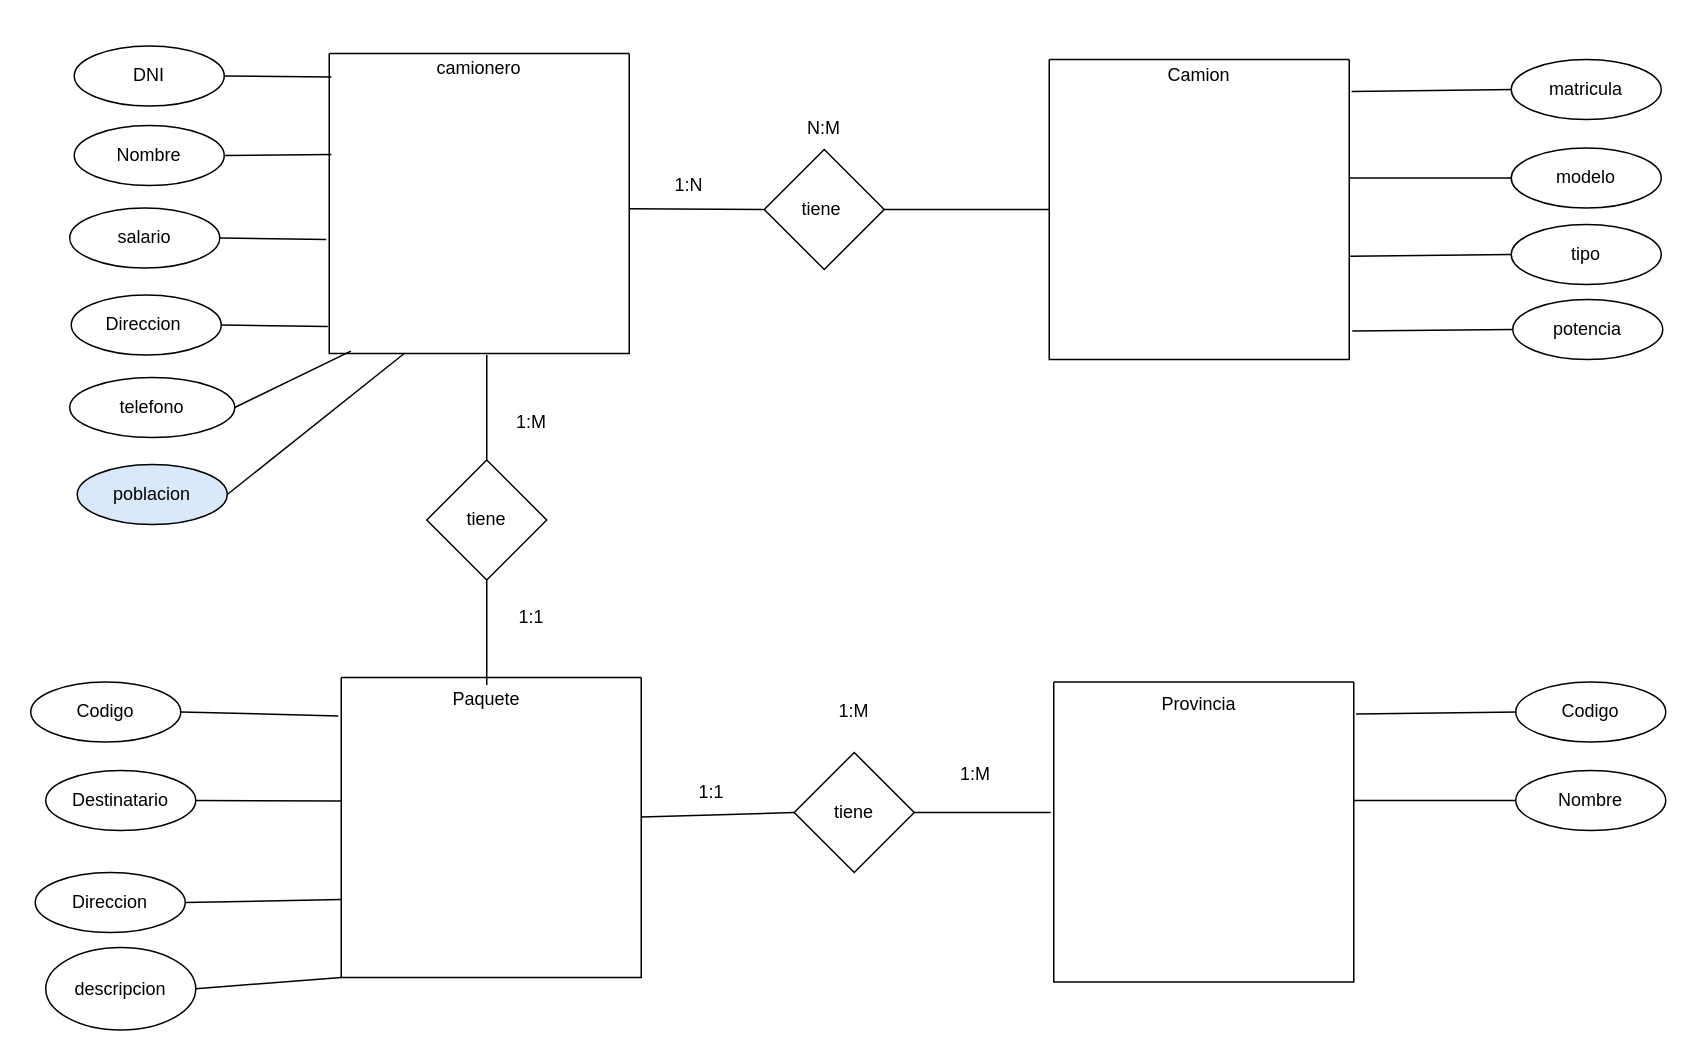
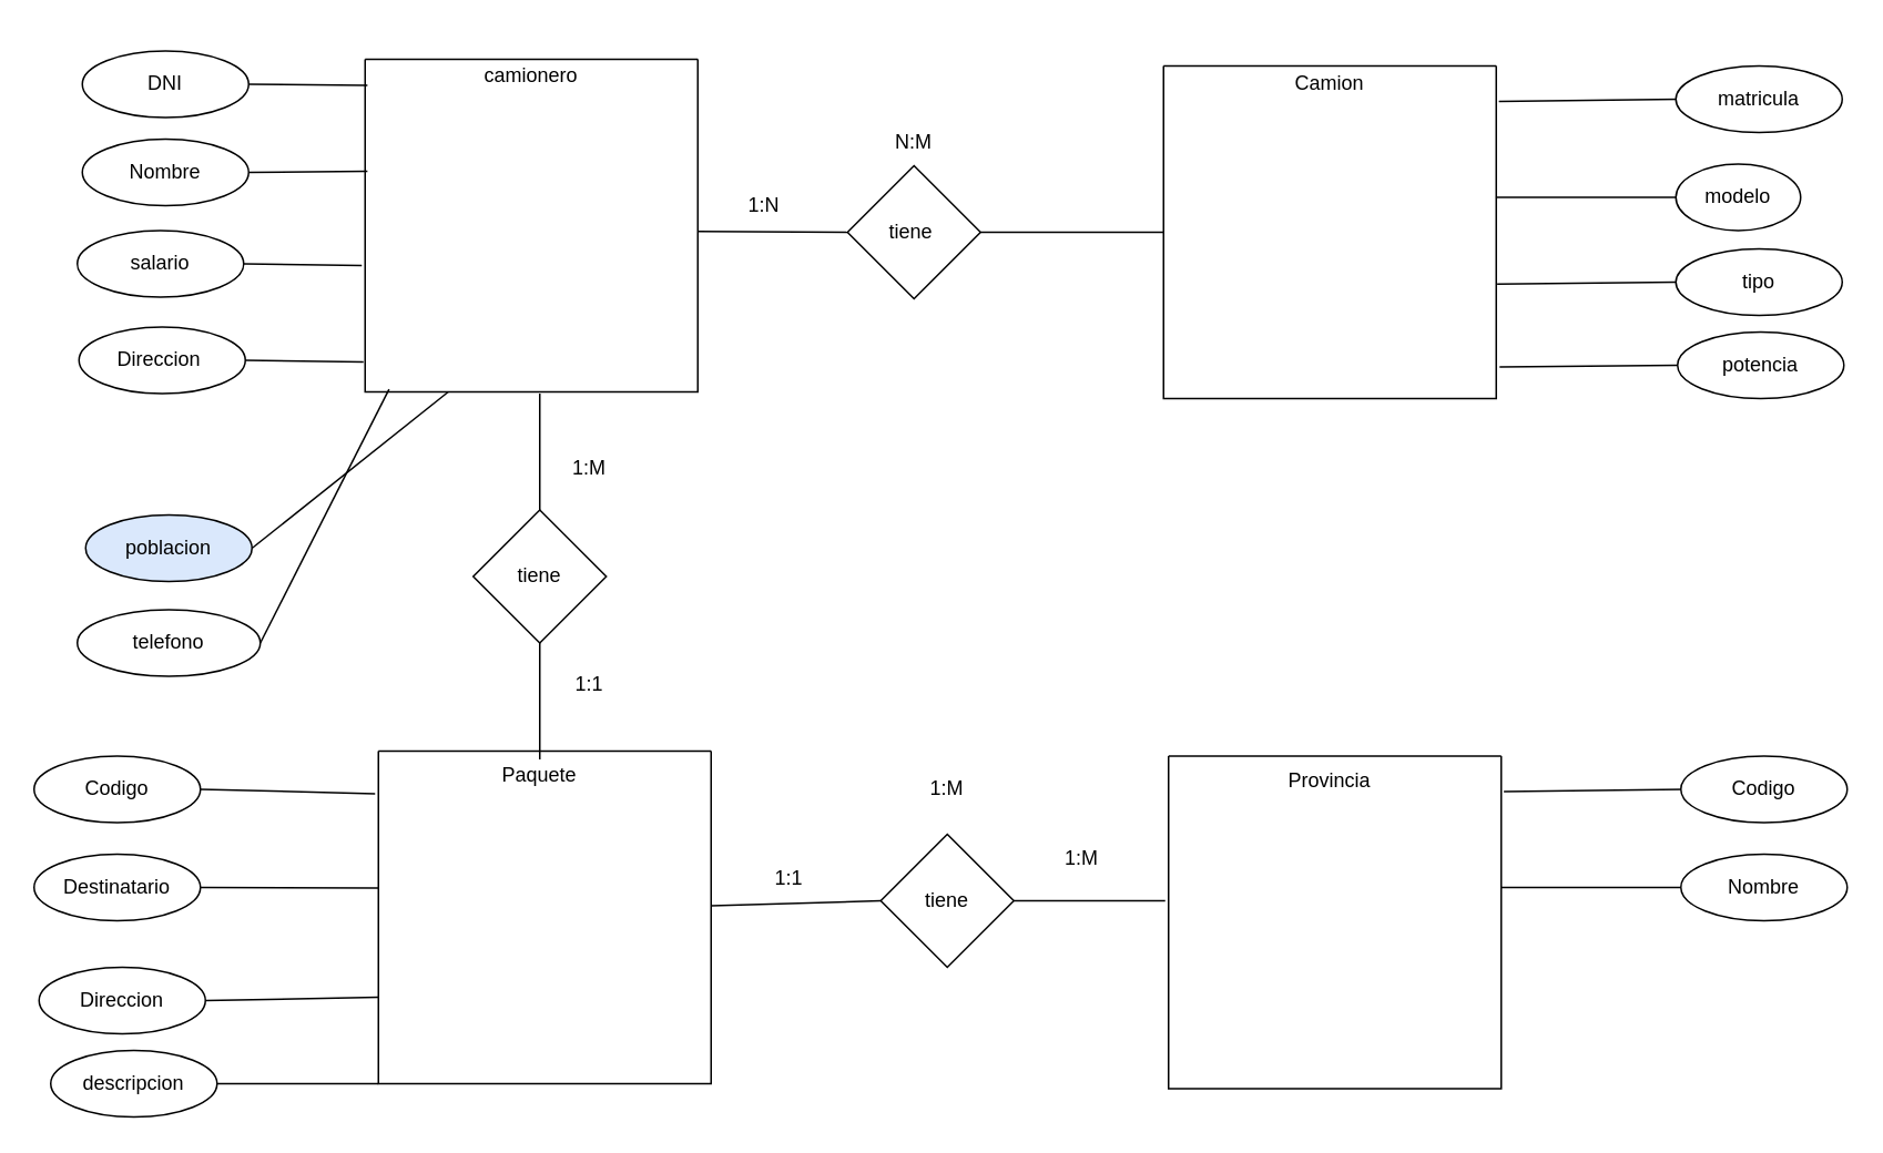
- <mxCell id="18" value="modelo" style="ellipse;whiteSpace=wrap;html=1;" parent="1" vertex="1"><mxGeometry x="1007" y="98" width="100" height="40" as="geometry" /></mxCell>
+ <mxCell id="18" value="modelo" style="ellipse;whiteSpace=wrap;html=1;" parent="1" vertex="1"><mxGeometry x="1007" y="98" width="75" height="40" as="geometry" /></mxCell>
- <mxCell id="13" value="telefono" style="ellipse;whiteSpace=wrap;html=1;" parent="1" vertex="1"><mxGeometry x="46" y="251" width="110" height="40" as="geometry" /></mxCell>
+ <mxCell id="13" value="telefono" style="ellipse;whiteSpace=wrap;html=1;" parent="1" vertex="1"><mxGeometry x="46" y="366" width="110" height="40" as="geometry" /></mxCell>
- <mxCell id="53" value="Destinatario" style="ellipse;whiteSpace=wrap;html=1;" parent="1" vertex="1"><mxGeometry x="30" y="513" width="100" height="40" as="geometry" /></mxCell>
+ <mxCell id="53" value="Destinatario" style="ellipse;whiteSpace=wrap;html=1;" parent="1" vertex="1"><mxGeometry x="20" y="513" width="100" height="40" as="geometry" /></mxCell>
- <mxCell id="55" value="descripcion" style="ellipse;whiteSpace=wrap;html=1;" parent="1" vertex="1"><mxGeometry x="30" y="631" width="100" height="55" as="geometry" /></mxCell>
+ <mxCell id="55" value="descripcion" style="ellipse;whiteSpace=wrap;html=1;" parent="1" vertex="1"><mxGeometry x="30" y="631" width="100" height="40" as="geometry" /></mxCell>
